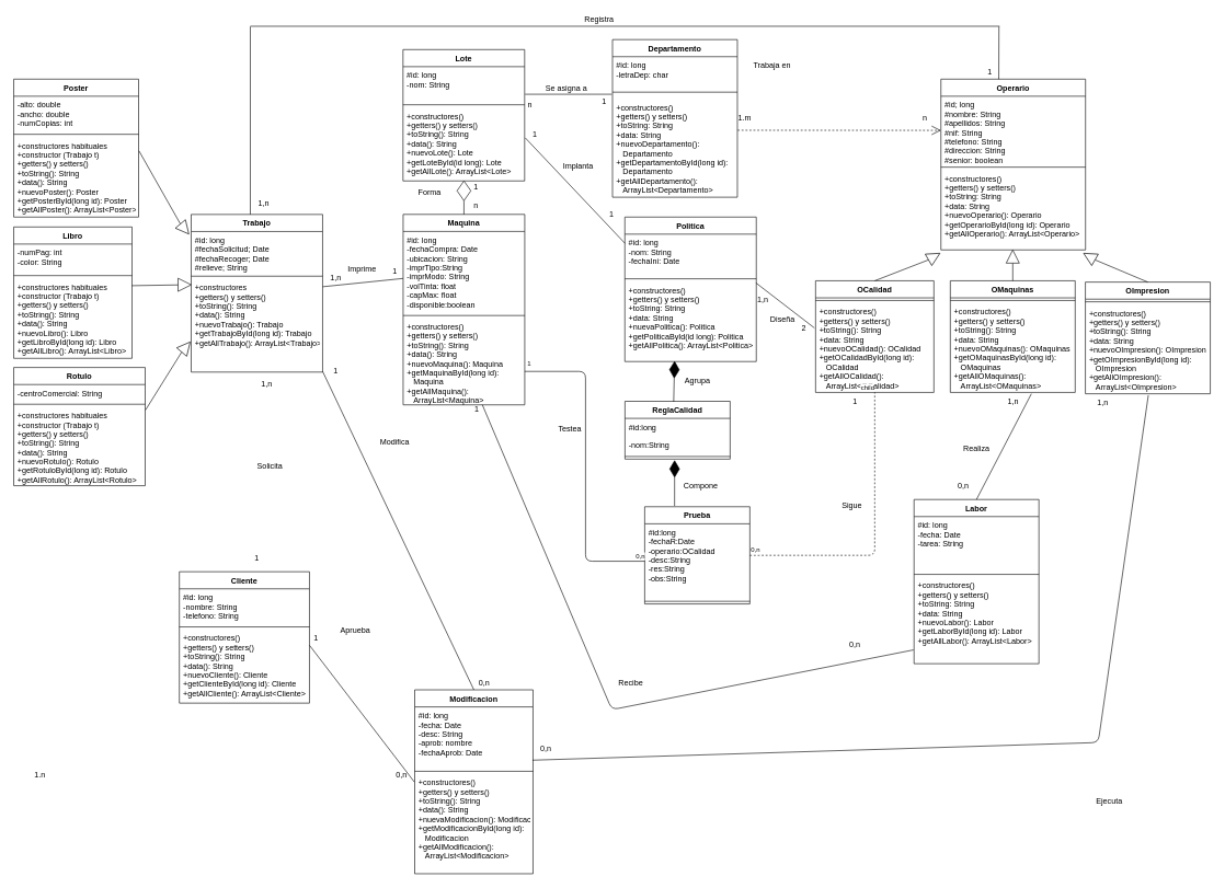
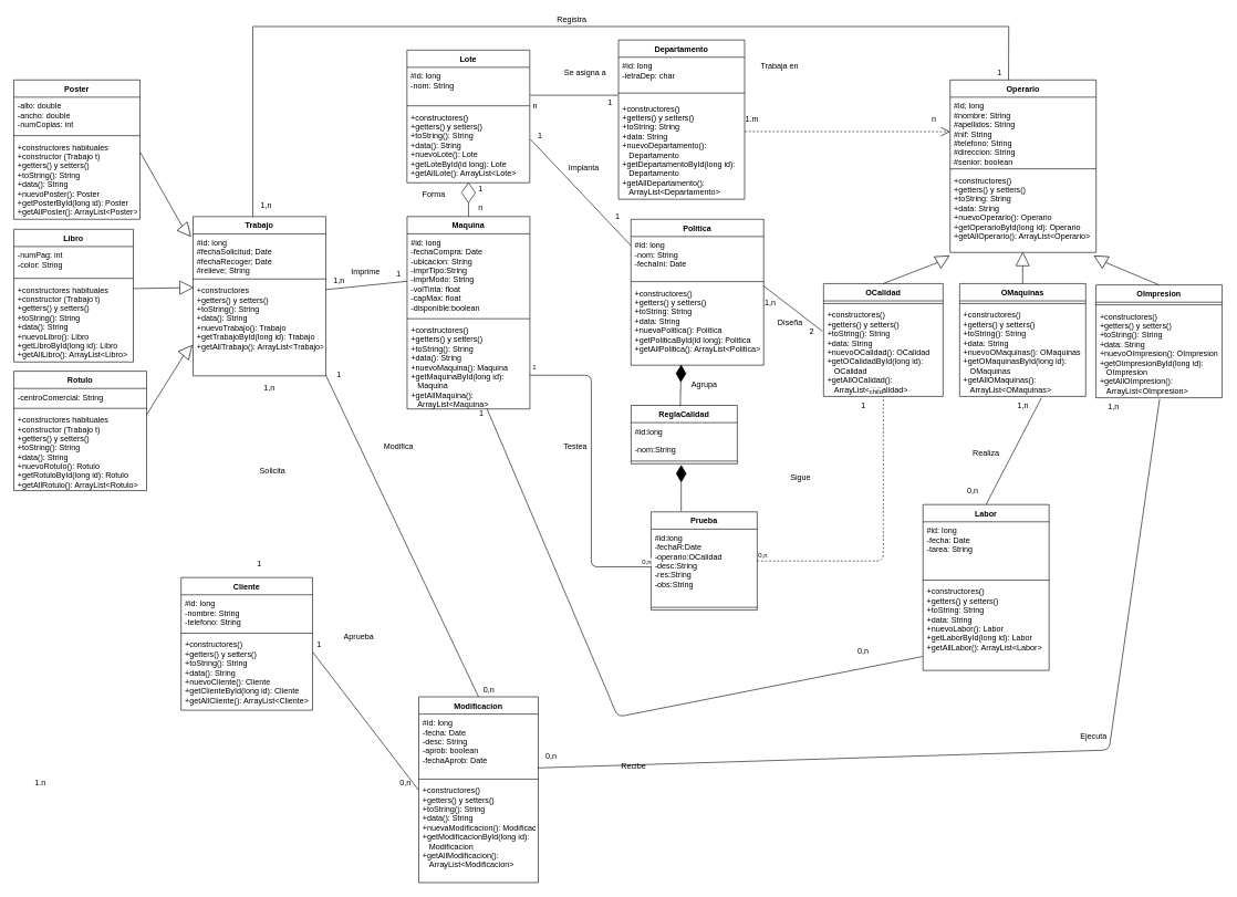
- <mxCell id="122" value="Registra" style="text;html=1;strokeColor=none;fillColor=none;align=center;verticalAlign=middle;whiteSpace=wrap;rounded=0;" parent="1" vertex="1"><mxGeometry x="890.5" y="20" width="40" height="20" as="geometry" /></mxCell>
+ <mxCell id="122" value="Registra" style="text;html=1;strokeColor=none;fillColor=none;align=center;verticalAlign=middle;whiteSpace=wrap;rounded=0;" parent="1" vertex="1"><mxGeometry x="840.5" y="20" width="40" height="20" as="geometry" /></mxCell>
- <mxCell id="92" value="Se asigna a" style="text;html=1;strokeColor=none;fillColor=none;align=center;verticalAlign=middle;whiteSpace=wrap;rounded=0;" parent="1" vertex="1"><mxGeometry x="820.5" y="125" width="80" height="20" as="geometry" /></mxCell>
+ <mxCell id="92" value="Se asigna a" style="text;html=1;strokeColor=none;fillColor=none;align=center;verticalAlign=middle;whiteSpace=wrap;rounded=0;" parent="1" vertex="1"><mxGeometry x="840.5" y="100" width="80" height="20" as="geometry" /></mxCell>
- <mxCell id="142" value="Testea" style="text;html=1;align=center;verticalAlign=middle;resizable=0;points=[];;autosize=1;" vertex="1" parent="1"><mxGeometry x="840.5" y="643" width="50" height="20" as="geometry" /></mxCell>
+ <mxCell id="142" value="Testea" style="text;html=1;align=center;verticalAlign=middle;resizable=0;points=[];;autosize=1;" vertex="1" parent="1"><mxGeometry x="840.5" y="663" width="50" height="20" as="geometry" /></mxCell>
- <mxCell id="140" value="Compone" style="text;html=1;align=center;verticalAlign=middle;resizable=0;points=[];;autosize=1;" vertex="1" parent="1"><mxGeometry x="1030" y="729" width="70" height="20" as="geometry" /></mxCell>
- <mxCell id="143" value="Sigue" style="text;html=1;align=center;verticalAlign=middle;resizable=0;points=[];;autosize=1;" vertex="1" parent="1"><mxGeometry x="1269.5" y="760" width="50" height="20" as="geometry" /></mxCell>
+ <mxCell id="143" value="Sigue" style="text;html=1;align=center;verticalAlign=middle;resizable=0;points=[];;autosize=1;" vertex="1" parent="1"><mxGeometry x="1179.5" y="710" width="50" height="20" as="geometry" /></mxCell>
- <mxCell id="112" value="Recibe" style="text;html=1;strokeColor=none;fillColor=none;align=center;verticalAlign=middle;whiteSpace=wrap;rounded=0;" parent="1" vertex="1"><mxGeometry x="918.5" y="1030" width="80" height="20" as="geometry" /></mxCell>
+ <mxCell id="112" value="Recibe" style="text;html=1;strokeColor=none;fillColor=none;align=center;verticalAlign=middle;whiteSpace=wrap;rounded=0;" parent="1" vertex="1"><mxGeometry x="913.5" y="1145" width="80" height="20" as="geometry" /></mxCell>
- <mxCell id="52" value="#id: long&#10;-fecha: Date&#10;-desc: String&#10;-aprob: nombre&#10;-fechaAprob: Date&#10;" style="text;strokeColor=none;fillColor=none;align=left;verticalAlign=top;spacingLeft=4;spacingRight=4;overflow=hidden;rotatable=0;points=[[0,0.5],[1,0.5]];portConstraint=eastwest;" parent="51" vertex="1"><mxGeometry y="26" width="180" height="94" as="geometry" /></mxCell>
+ <mxCell id="52" value="#id: long&#10;-fecha: Date&#10;-desc: String&#10;-aprob: boolean&#10;-fechaAprob: Date&#10;" style="text;strokeColor=none;fillColor=none;align=left;verticalAlign=top;spacingLeft=4;spacingRight=4;overflow=hidden;rotatable=0;points=[[0,0.5],[1,0.5]];portConstraint=eastwest;" parent="51" vertex="1"><mxGeometry y="26" width="180" height="94" as="geometry" /></mxCell>
- <mxCell id="104" value="Ejecuta" style="text;html=1;strokeColor=none;fillColor=none;align=center;verticalAlign=middle;whiteSpace=wrap;rounded=0;" parent="1" vertex="1"><mxGeometry x="1666.5" y="1210" width="40" height="20" as="geometry" /></mxCell>
+ <mxCell id="104" value="Ejecuta" style="text;html=1;strokeColor=none;fillColor=none;align=center;verticalAlign=middle;whiteSpace=wrap;rounded=0;" parent="1" vertex="1"><mxGeometry x="1626.5" y="1100" width="40" height="20" as="geometry" /></mxCell>
